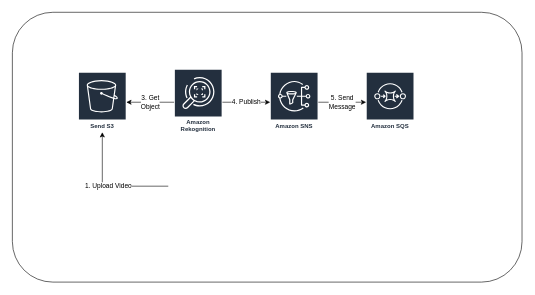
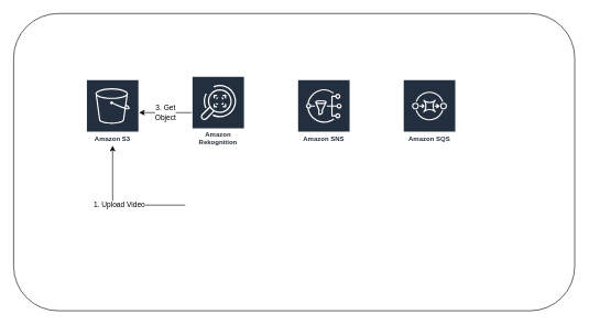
- <mxCell id="5" value="4. Publish" style="edgeStyle=orthogonalEdgeStyle;rounded=0;orthogonalLoop=1;jettySize=auto;html=1;" parent="1" source="6" target="8" edge="1"><mxGeometry relative="1" as="geometry" /></mxCell>
- <mxCell id="7" value="5. Send &lt;br&gt;Message" style="edgeStyle=orthogonalEdgeStyle;rounded=0;orthogonalLoop=1;jettySize=auto;html=1;" parent="1" source="8" target="9" edge="1"><mxGeometry relative="1" as="geometry" /></mxCell>
- <mxCell id="3" value="Send S3" style="sketch=0;outlineConnect=0;fontColor=#232F3E;gradientColor=none;strokeColor=#ffffff;fillColor=#232F3E;dashed=0;verticalLabelPosition=middle;verticalAlign=bottom;align=center;html=1;whiteSpace=wrap;fontSize=10;fontStyle=1;spacing=3;shape=mxgraph.aws4.productIcon;prIcon=mxgraph.aws4.s3;" parent="1" vertex="1"><mxGeometry x="130" y="120" width="80" height="100" as="geometry" /></mxCell>
+ <mxCell id="3" value="Amazon S3" style="sketch=0;outlineConnect=0;fontColor=#232F3E;gradientColor=none;strokeColor=#ffffff;fillColor=#232F3E;dashed=0;verticalLabelPosition=middle;verticalAlign=bottom;align=center;html=1;whiteSpace=wrap;fontSize=10;fontStyle=1;spacing=3;shape=mxgraph.aws4.productIcon;prIcon=mxgraph.aws4.s3;" parent="1" vertex="1"><mxGeometry x="130" y="120" width="80" height="100" as="geometry" /></mxCell>
